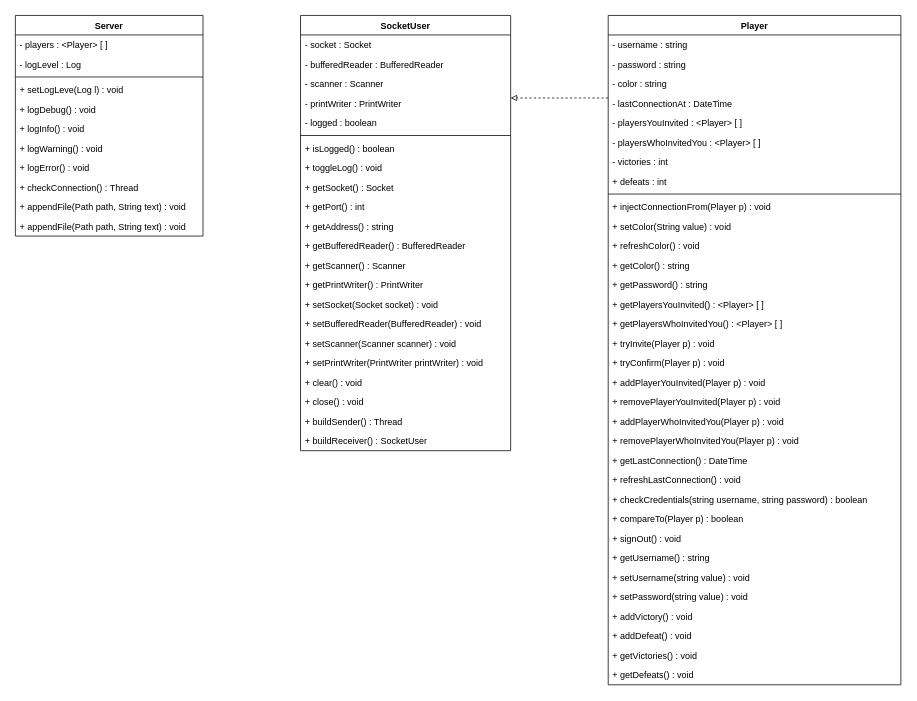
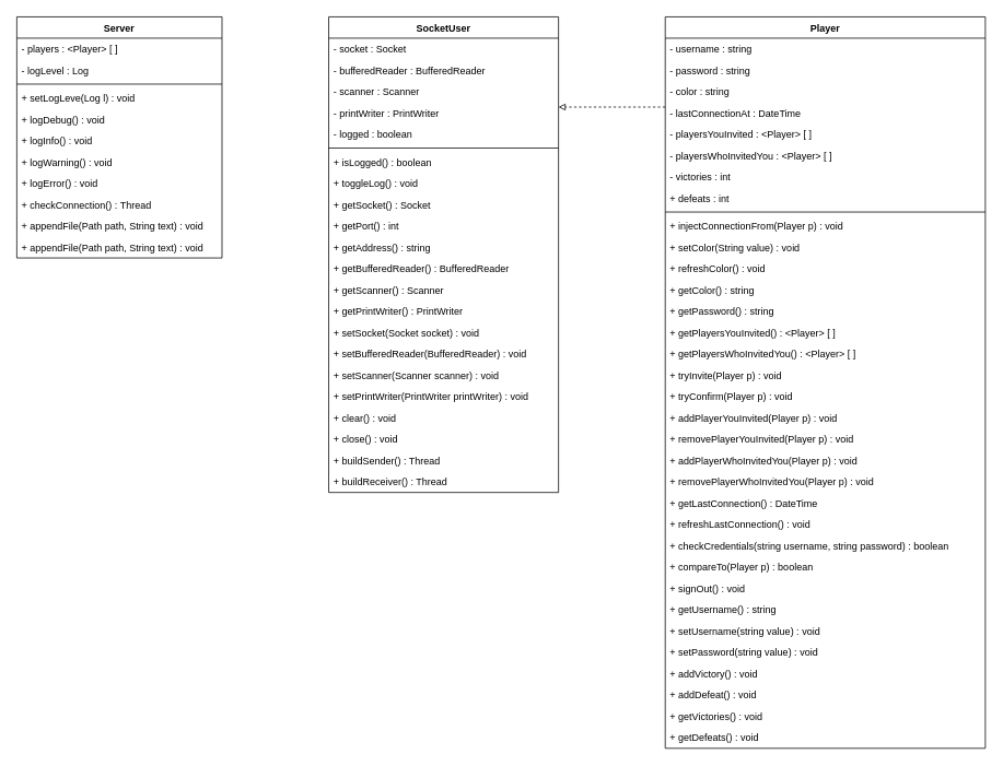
- <mxCell id="24" value="+ buildReceiver() : SocketUser" style="text;strokeColor=none;fillColor=none;align=left;verticalAlign=top;spacingLeft=4;spacingRight=4;overflow=hidden;rotatable=0;points=[[0,0.5],[1,0.5]];portConstraint=eastwest;" parent="2" vertex="1"><mxGeometry y="554" width="280" height="26" as="geometry" /></mxCell>
+ <mxCell id="24" value="+ buildReceiver() : Thread" style="text;strokeColor=none;fillColor=none;align=left;verticalAlign=top;spacingLeft=4;spacingRight=4;overflow=hidden;rotatable=0;points=[[0,0.5],[1,0.5]];portConstraint=eastwest;" parent="2" vertex="1"><mxGeometry y="554" width="280" height="26" as="geometry" /></mxCell>
